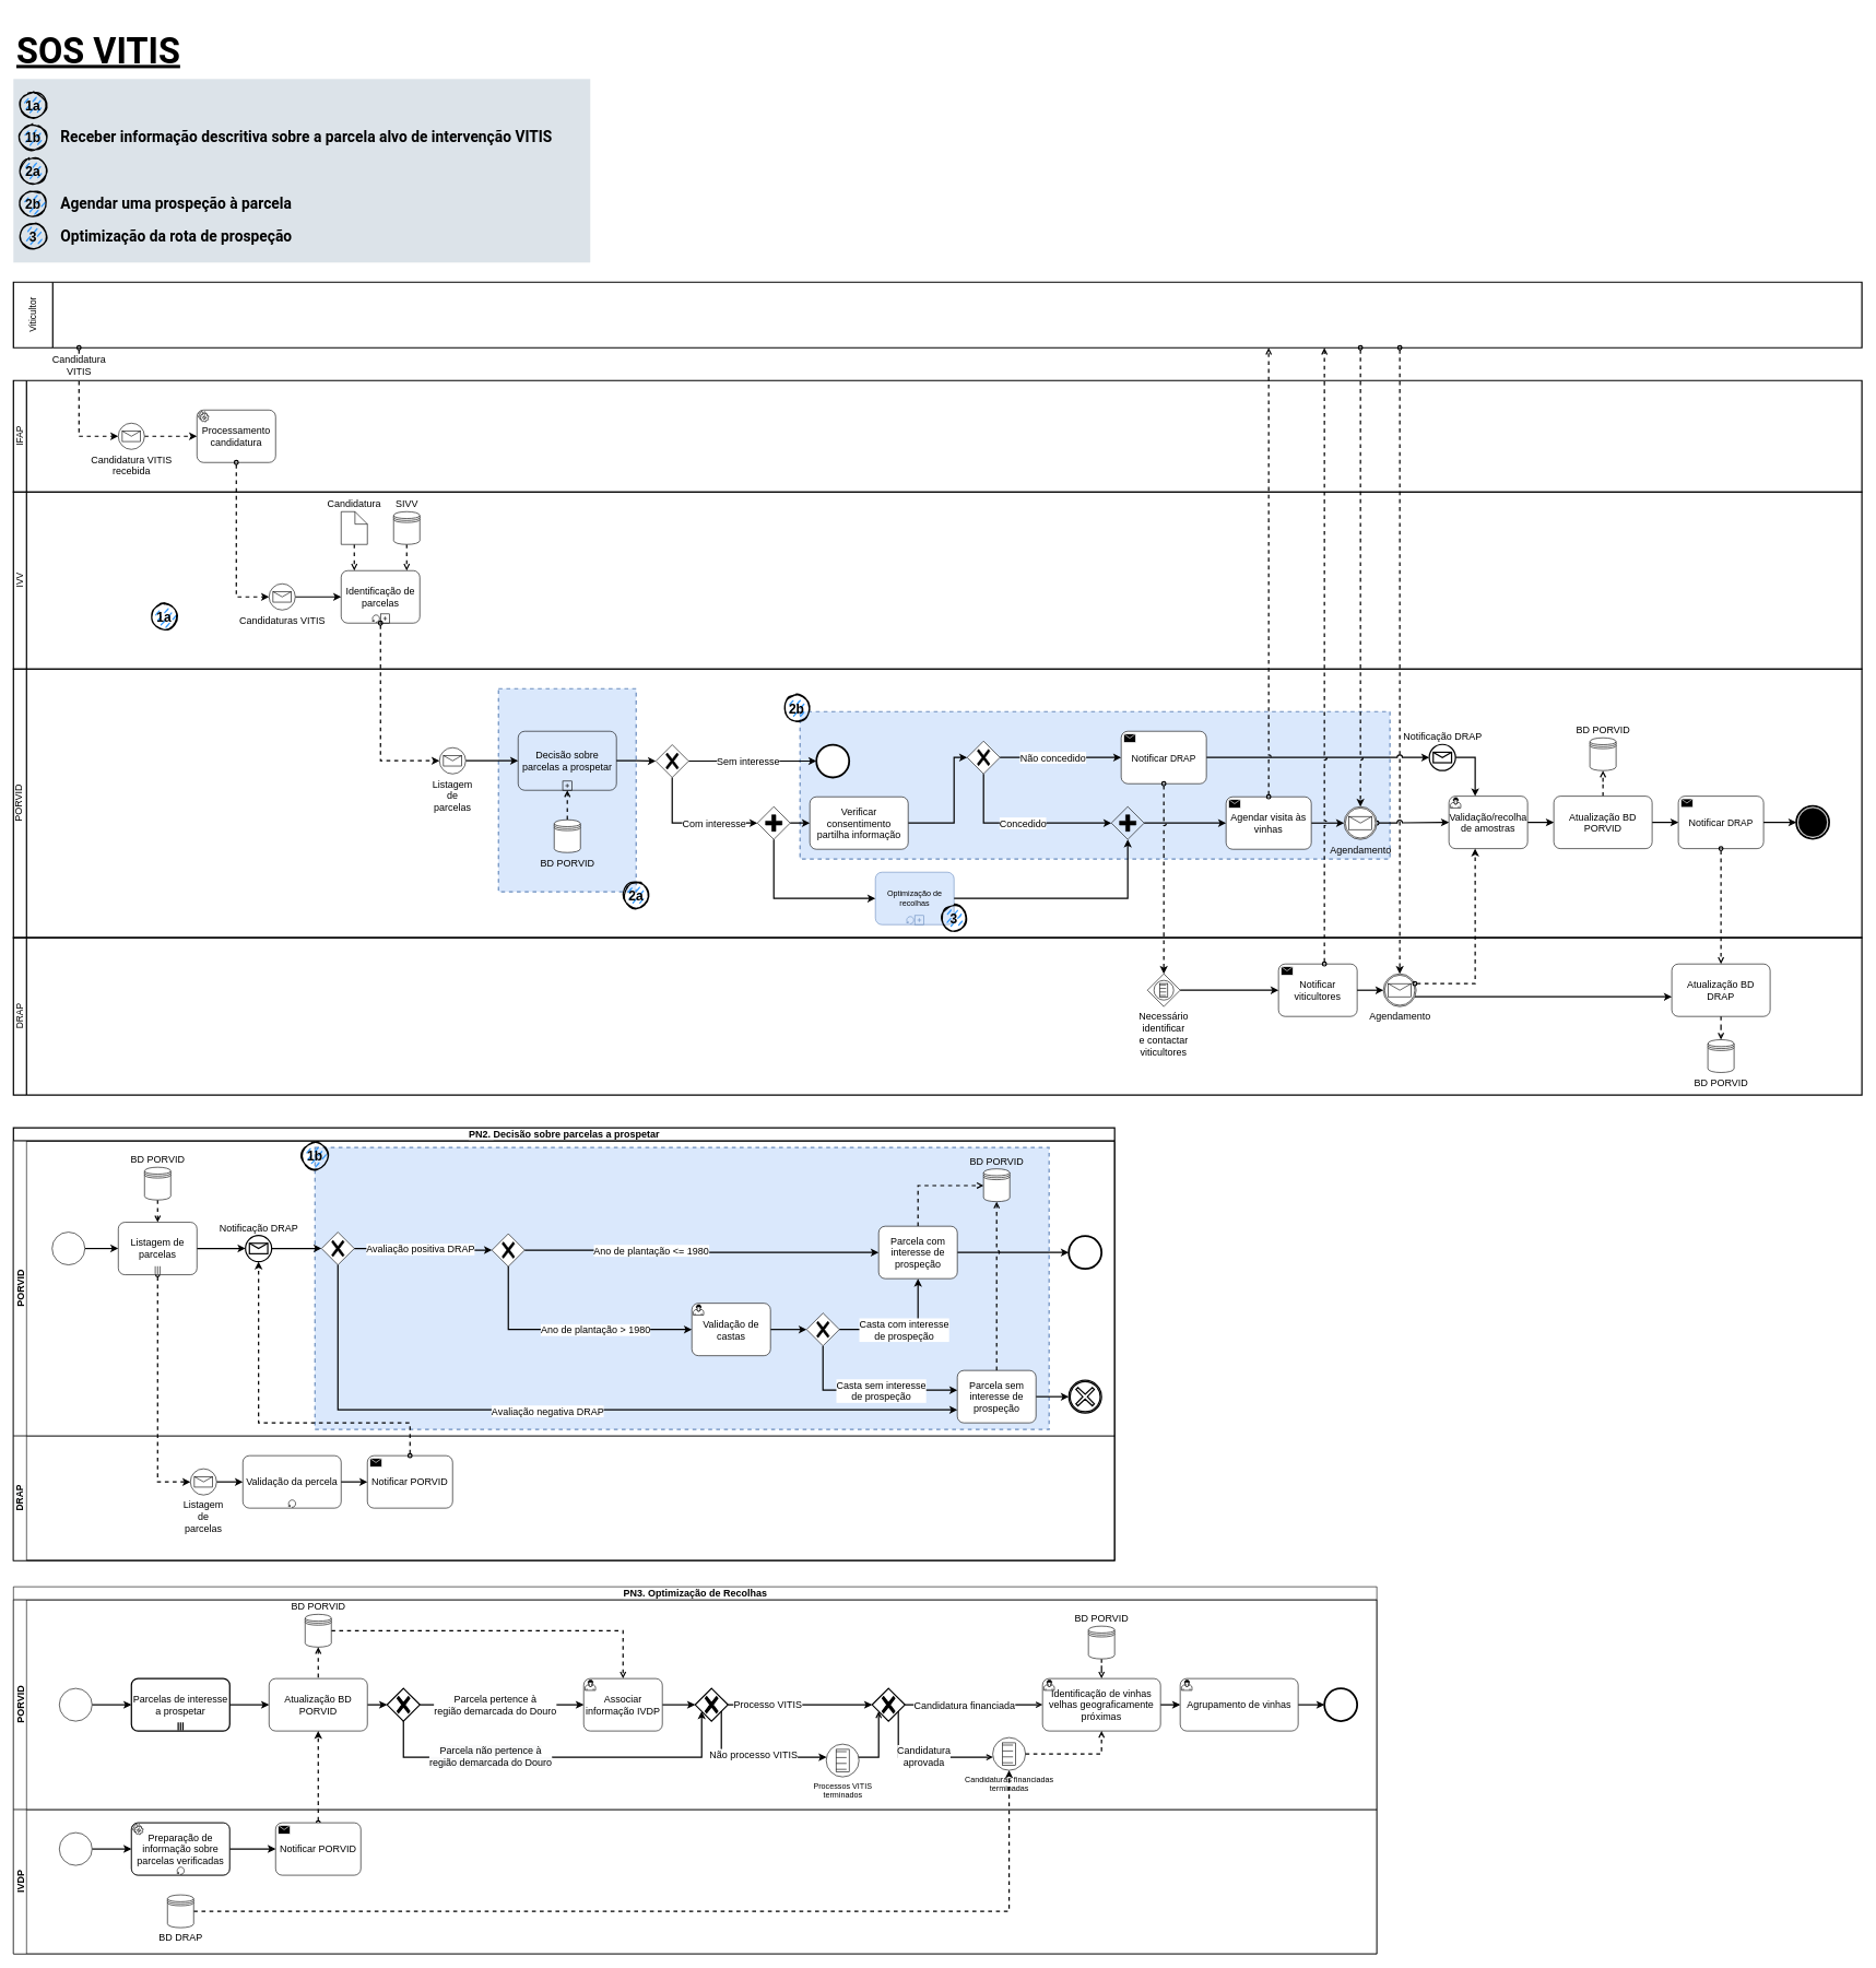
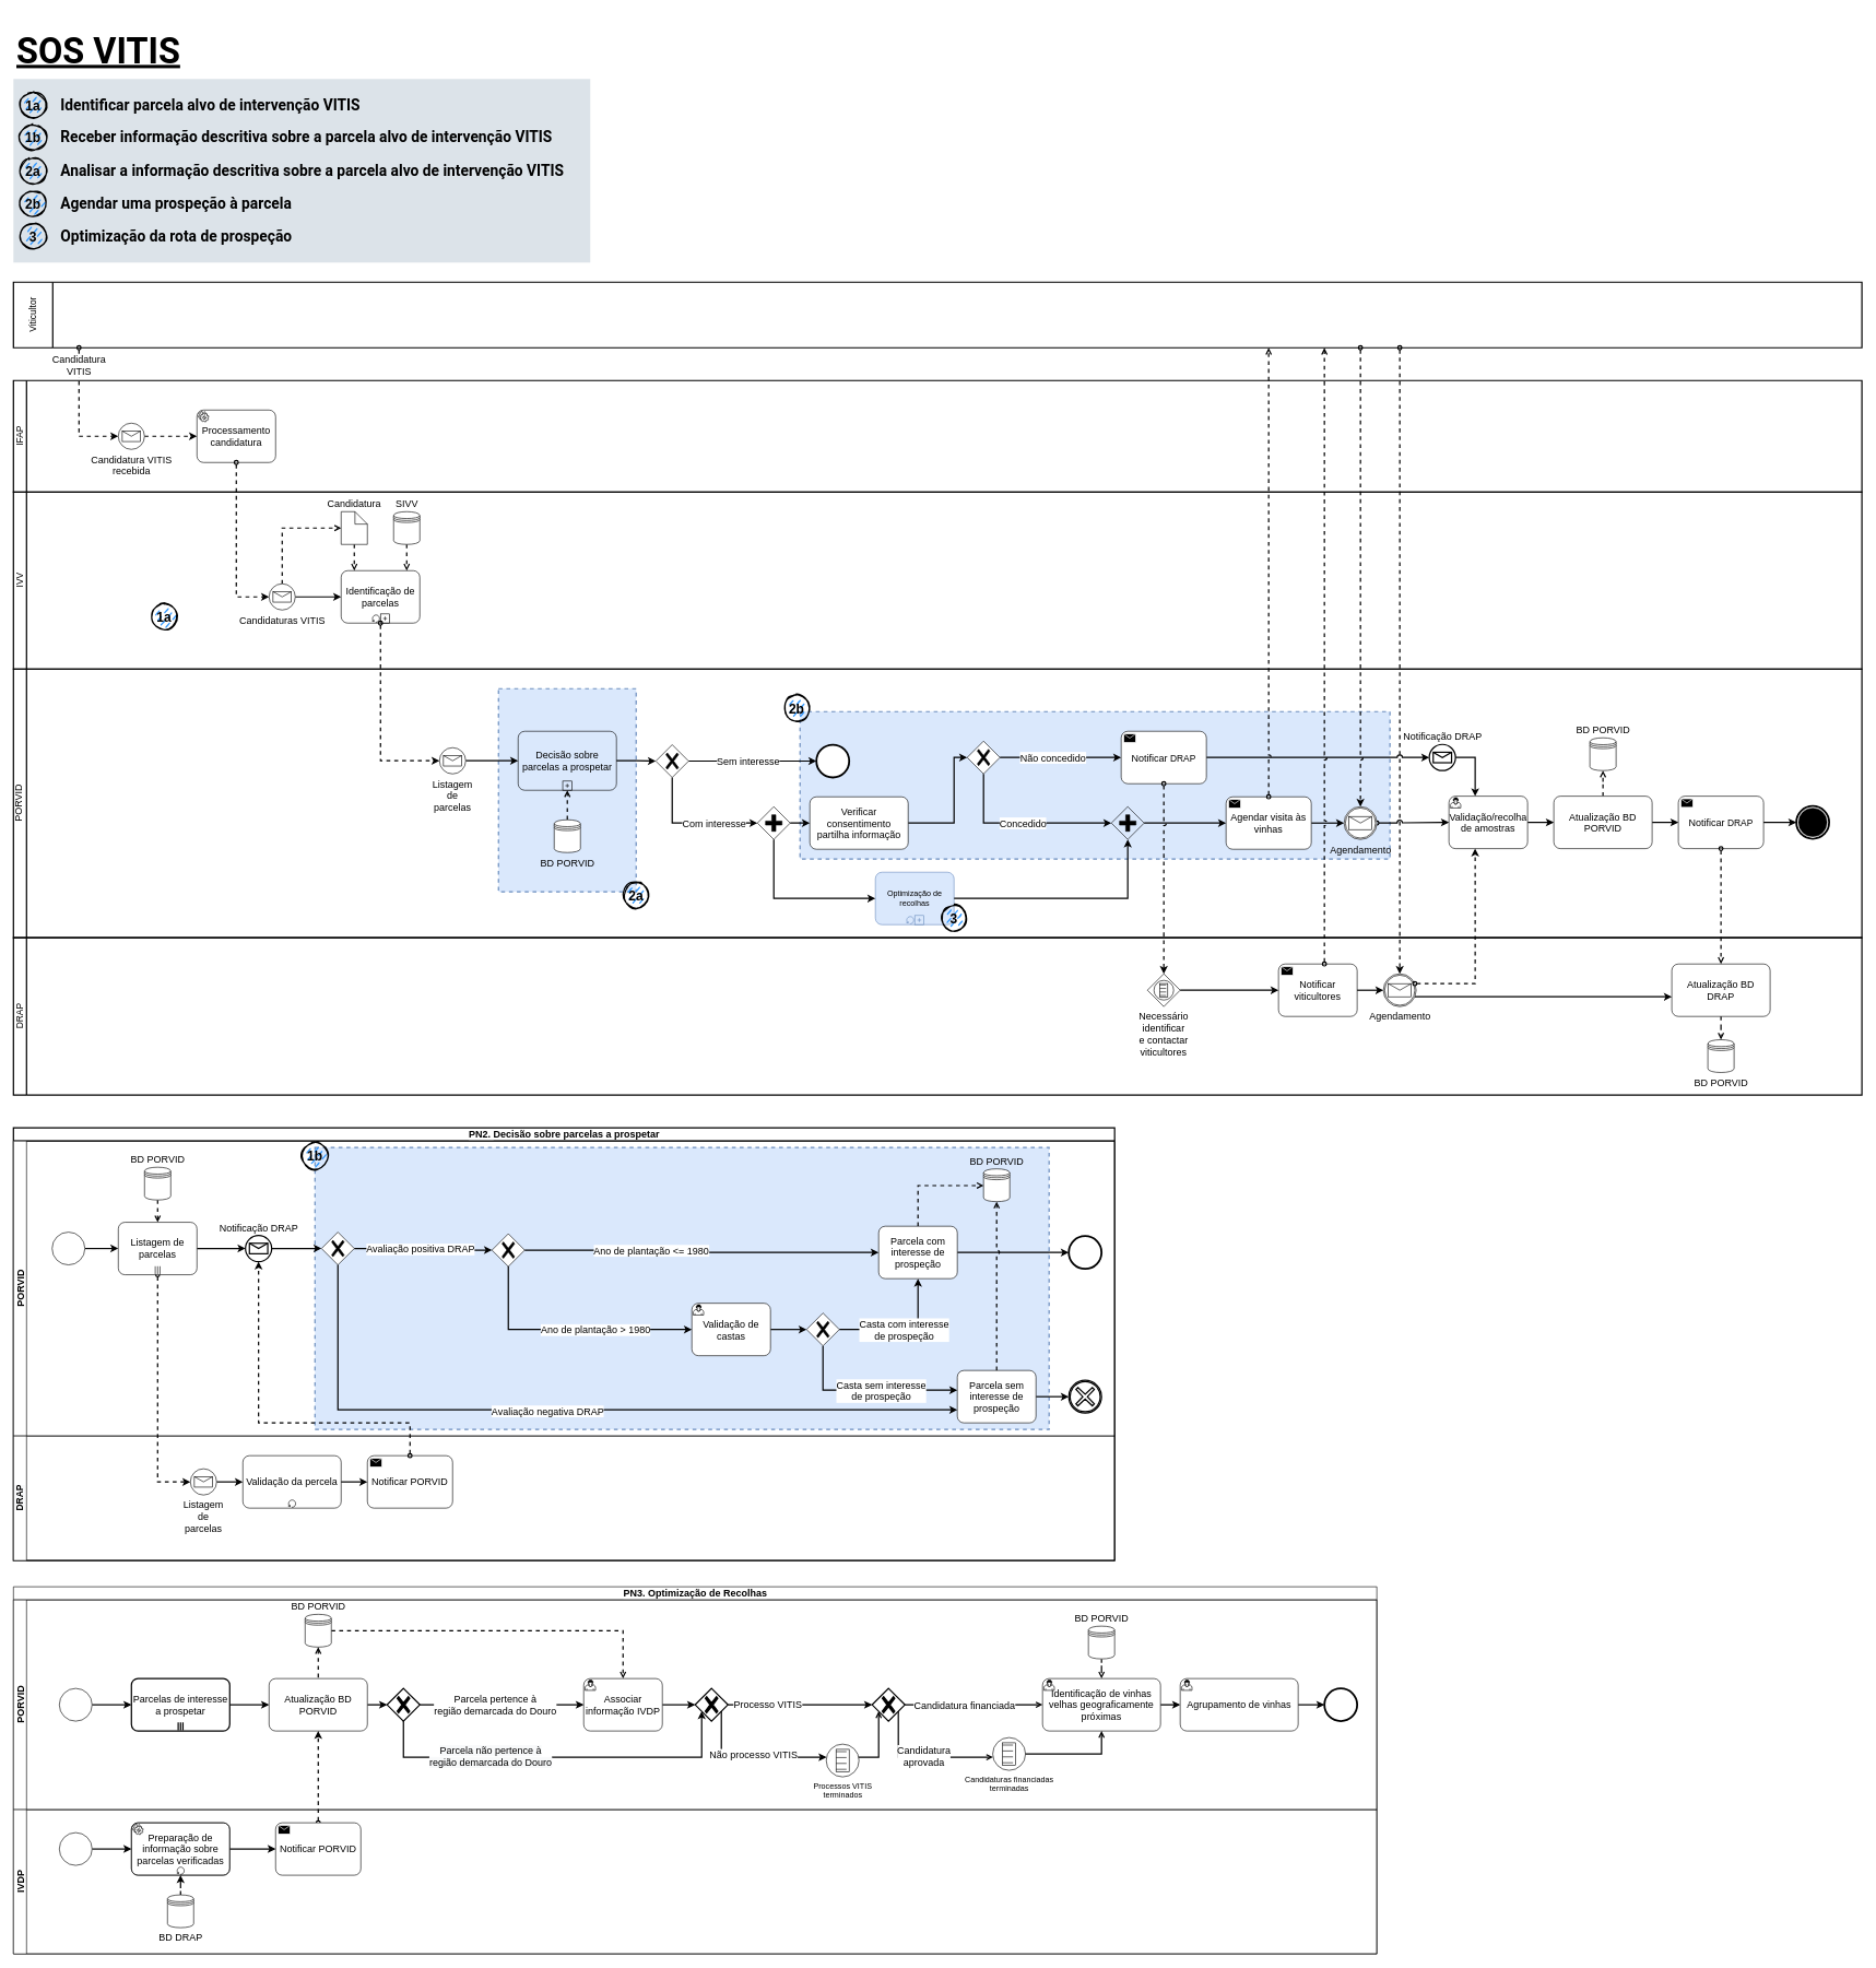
+ <mxCell id="122" value="Identificar parcela alvo de intervenção VITIS" style="text;html=1;strokeColor=none;fillColor=none;align=left;verticalAlign=middle;whiteSpace=wrap;rounded=0;fontFamily=Roboto;fontSize=23;fontStyle=1;fontSource=https%3A%2F%2Ffonts.googleapis.com%2Fcss%3Ffamily%3DRoboto;" parent="115" vertex="1"><mxGeometry x="70" y="25" width="780" height="30" as="geometry" /></mxCell>
+ <mxCell id="124" value="Analisar a informação descritiva sobre a parcela alvo de intervenção VITIS" style="text;html=1;strokeColor=none;fillColor=none;align=left;verticalAlign=middle;whiteSpace=wrap;rounded=0;fontFamily=Roboto;fontSize=23;fontStyle=1;fontSource=https%3A%2F%2Ffonts.googleapis.com%2Fcss%3Ffamily%3DRoboto;" parent="115" vertex="1"><mxGeometry x="70" y="125" width="780" height="30" as="geometry" /></mxCell>
+ <mxCell id="11" style="edgeStyle=orthogonalEdgeStyle;rounded=0;jumpStyle=none;orthogonalLoop=1;jettySize=auto;html=1;entryX=0;entryY=0.5;entryDx=0;entryDy=0;entryPerimeter=0;fontSize=15;startArrow=none;startFill=0;strokeWidth=2;dashed=1;endArrow=open;endFill=0;" parent="9" source="12" target="15" edge="1"><mxGeometry relative="1" as="geometry"><Array as="points"><mxPoint x="410" y="55" /></Array></mxGeometry></mxCell>
- <mxCell id="99" style="edgeStyle=orthogonalEdgeStyle;rounded=0;jumpStyle=arc;orthogonalLoop=1;jettySize=auto;html=1;labelBackgroundColor=default;fontSize=15;startArrow=none;startFill=0;endArrow=open;endFill=0;strokeWidth=2;dashed=1;" parent="68" source="100" target="102" edge="1"><mxGeometry relative="1" as="geometry"><mxPoint x="1655" y="200" as="targetPoint" /></mxGeometry></mxCell>
+ <mxCell id="99" style="edgeStyle=orthogonalEdgeStyle;rounded=0;jumpStyle=arc;orthogonalLoop=1;jettySize=auto;html=1;labelBackgroundColor=default;fontSize=15;startArrow=none;startFill=0;endArrow=open;endFill=0;strokeWidth=2;" parent="68" source="100" target="102" edge="1"><mxGeometry relative="1" as="geometry"><mxPoint x="1655" y="200" as="targetPoint" /></mxGeometry></mxCell>
- <mxCell id="107" style="edgeStyle=orthogonalEdgeStyle;rounded=0;orthogonalLoop=1;jettySize=auto;html=1;fontSize=15;startArrow=none;startFill=0;endArrow=classic;endFill=1;strokeWidth=2;dashed=1;" parent="104" source="108" target="100" edge="1"><mxGeometry relative="1" as="geometry" /></mxCell>
+ <mxCell id="107" style="edgeStyle=orthogonalEdgeStyle;rounded=0;orthogonalLoop=1;jettySize=auto;html=1;fontSize=15;startArrow=none;startFill=0;endArrow=classic;endFill=1;strokeWidth=2;dashed=1;" parent="104" source="108" target="112" edge="1"><mxGeometry relative="1" as="geometry" /></mxCell>
